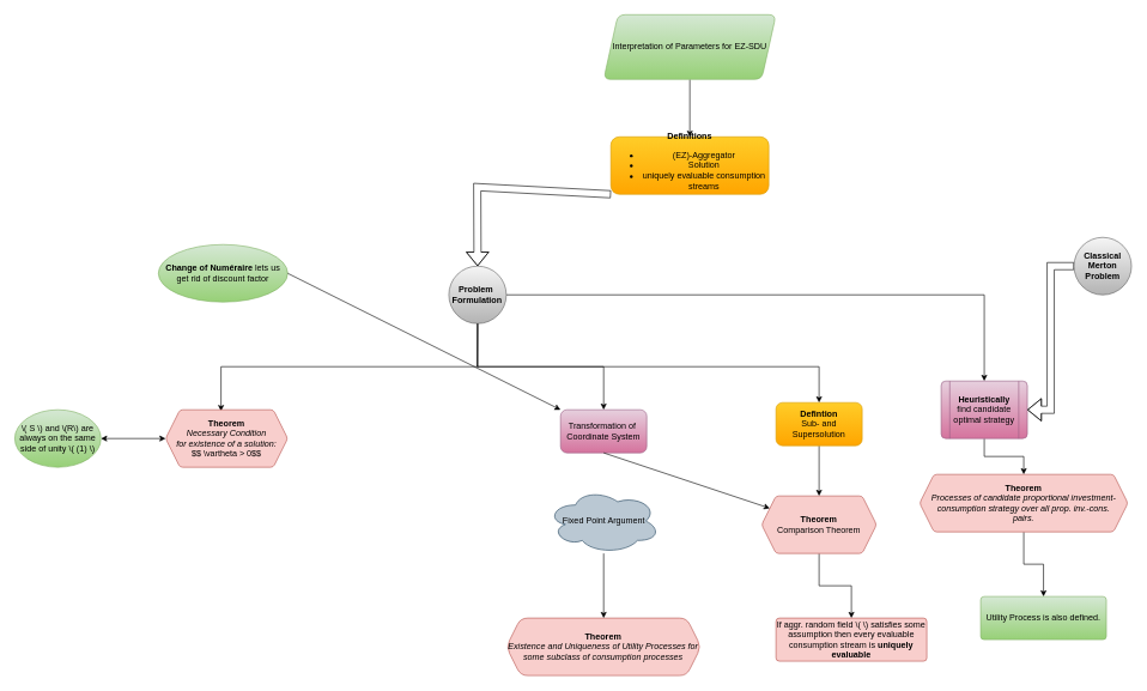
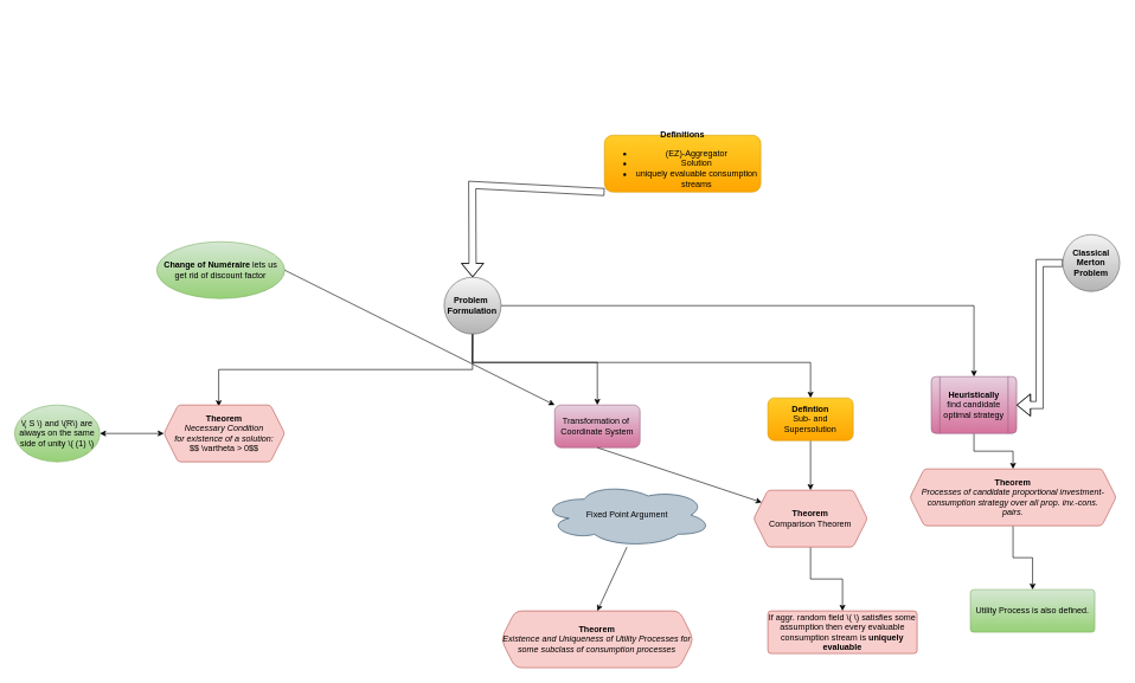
- <mxCell id="4" value="Interpretation of Parameters for EZ-SDU" style="shape=parallelogram;perimeter=parallelogramPerimeter;whiteSpace=wrap;html=1;fixedSize=1;fillColor=#d5e8d4;strokeColor=#82b366;rounded=1;gradientColor=#97d077;" parent="1" vertex="1"><mxGeometry x="840.002" y="20" width="240" height="90" as="geometry" /></mxCell>
- <mxCell id="3" value="" style="edgeStyle=orthogonalEdgeStyle;rounded=0;orthogonalLoop=1;jettySize=auto;html=1;fontFamily=Helvetica;fontSize=12;fontColor=#ffffff;" parent="1" source="4" target="2" edge="1"><mxGeometry relative="1" as="geometry" /></mxCell>
- <mxCell id="7" value="&lt;b&gt;Problem&amp;nbsp;&lt;/b&gt;&lt;div&gt;&lt;b&gt;Formulation&lt;/b&gt;&lt;/div&gt;" style="ellipse;whiteSpace=wrap;html=1;fillColor=#f5f5f5;strokeColor=#666666;rounded=1;gradientColor=#b3b3b3;" parent="1" vertex="1"><mxGeometry x="624.441" y="370" width="80" height="80" as="geometry" /></mxCell>
+ <mxCell id="7" value="&lt;b&gt;Problem&amp;nbsp;&lt;/b&gt;&lt;div&gt;&lt;b&gt;Formulation&lt;/b&gt;&lt;/div&gt;" style="ellipse;whiteSpace=wrap;html=1;fillColor=#f5f5f5;strokeColor=#666666;rounded=1;gradientColor=#b3b3b3;" parent="1" vertex="1"><mxGeometry x="624.441" y="390" width="80" height="80" as="geometry" /></mxCell>
- <mxCell id="26" value="Fixed Point Argument" style="ellipse;shape=cloud;whiteSpace=wrap;html=1;rounded=1;strokeColor=#23445d;align=center;verticalAlign=middle;fontFamily=Helvetica;fontSize=12;fillColor=#bac8d3;" parent="1" vertex="1"><mxGeometry x="761.66" y="680" width="156.67" height="90" as="geometry" /></mxCell>
+ <mxCell id="26" value="Fixed Point Argument" style="ellipse;shape=cloud;whiteSpace=wrap;html=1;rounded=1;strokeColor=#23445d;align=center;verticalAlign=middle;fontFamily=Helvetica;fontSize=12;fillColor=#bac8d3;" parent="1" vertex="1"><mxGeometry x="761.66" y="680" width="240" height="90" as="geometry" /></mxCell>
